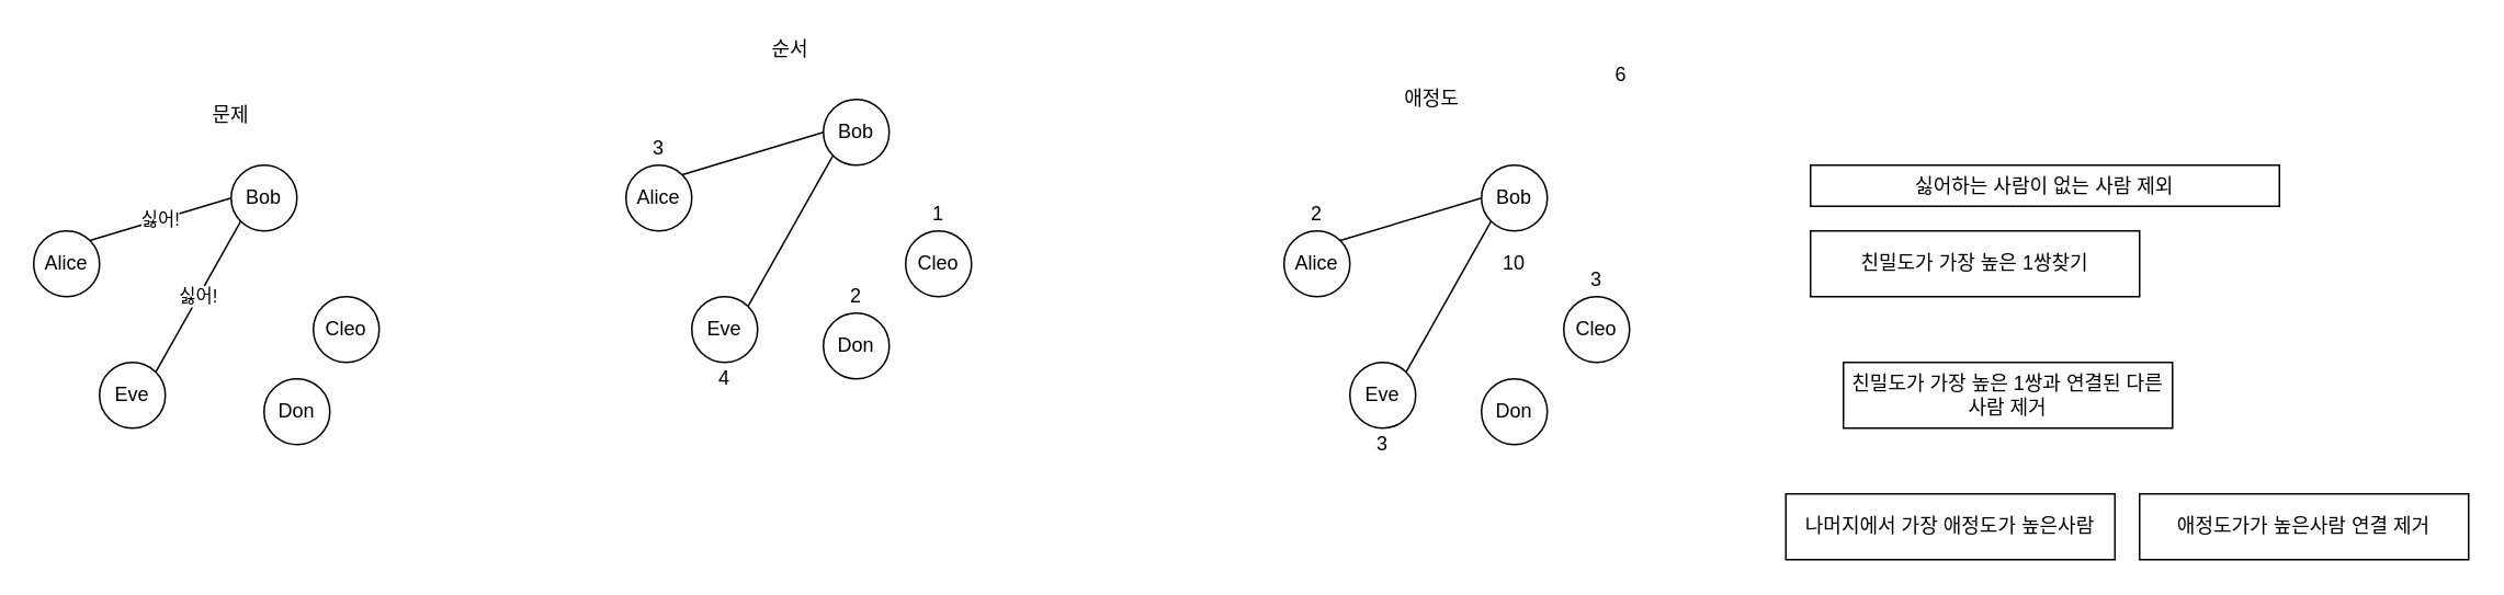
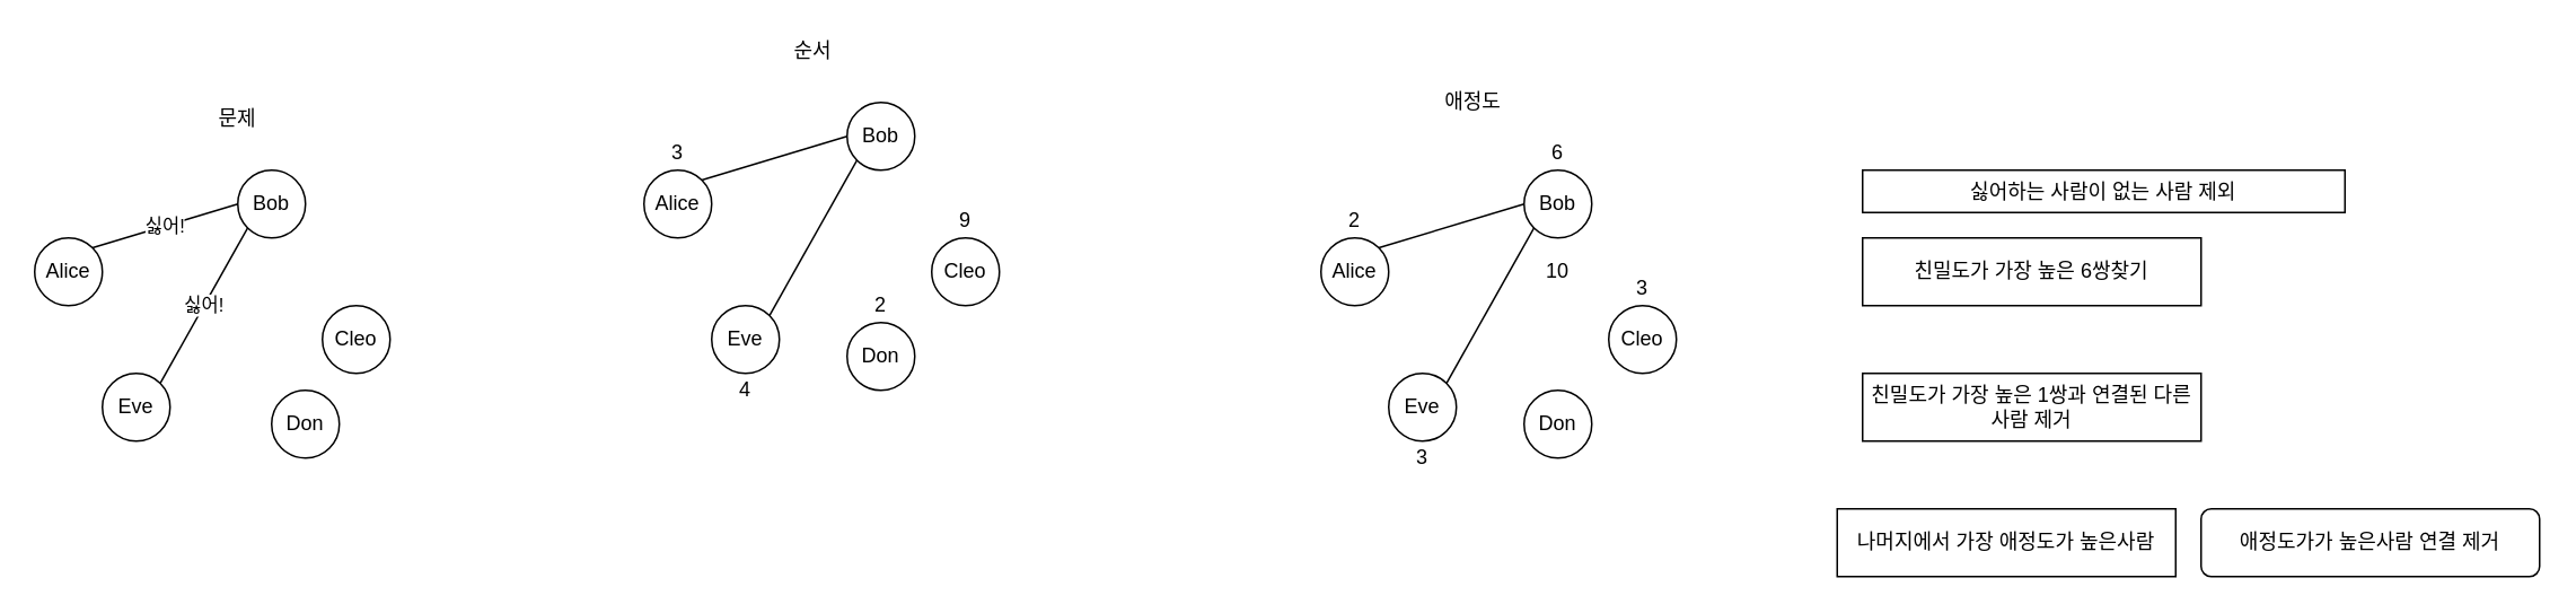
- <mxCell id="34" value="6" style="text;html=1;strokeColor=none;fillColor=none;align=center;verticalAlign=middle;whiteSpace=wrap;rounded=0;" parent="1" vertex="1"><mxGeometry x="965" y="35" width="40" height="20" as="geometry" /></mxCell>
+ <mxCell id="34" value="6" style="text;html=1;strokeColor=none;fillColor=none;align=center;verticalAlign=middle;whiteSpace=wrap;rounded=0;" parent="1" vertex="1"><mxGeometry x="900" y="80" width="40" height="20" as="geometry" /></mxCell>
- <mxCell id="17" value="1" style="text;html=1;strokeColor=none;fillColor=none;align=center;verticalAlign=middle;whiteSpace=wrap;rounded=0;" parent="1" vertex="1"><mxGeometry x="550" y="120" width="40" height="20" as="geometry" /></mxCell>
+ <mxCell id="17" value="9" style="text;html=1;strokeColor=none;fillColor=none;align=center;verticalAlign=middle;whiteSpace=wrap;rounded=0;" parent="1" vertex="1"><mxGeometry x="550" y="120" width="40" height="20" as="geometry" /></mxCell>
- <mxCell id="36" value="친밀도가 가장 높은 1쌍찾기" style="rounded=0;whiteSpace=wrap;html=1;" vertex="1" parent="1"><mxGeometry x="1100" y="140" width="200" height="40" as="geometry" /></mxCell>
+ <mxCell id="36" value="친밀도가 가장 높은 6쌍찾기" style="rounded=0;whiteSpace=wrap;html=1;" vertex="1" parent="1"><mxGeometry x="1100" y="140" width="200" height="40" as="geometry" /></mxCell>
- <mxCell id="37" value="친밀도가 가장 높은 1쌍과 연결된 다른 사람 제거" style="rounded=0;whiteSpace=wrap;html=1;" vertex="1" parent="1"><mxGeometry x="1120" y="220" width="200" height="40" as="geometry" /></mxCell>
+ <mxCell id="37" value="친밀도가 가장 높은 1쌍과 연결된 다른 사람 제거" style="rounded=0;whiteSpace=wrap;html=1;" vertex="1" parent="1"><mxGeometry x="1100" y="220" width="200" height="40" as="geometry" /></mxCell>
- <mxCell id="39" value="애정도가가 높은사람 연결 제거" style="rounded=0;whiteSpace=wrap;html=1;" vertex="1" parent="1"><mxGeometry x="1300" y="300" width="200" height="40" as="geometry" /></mxCell>
+ <mxCell id="39" value="애정도가가 높은사람 연결 제거" style="whiteSpace=wrap;html=1;rounded=1;" vertex="1" parent="1"><mxGeometry x="1300" y="300" width="200" height="40" as="geometry" /></mxCell>
